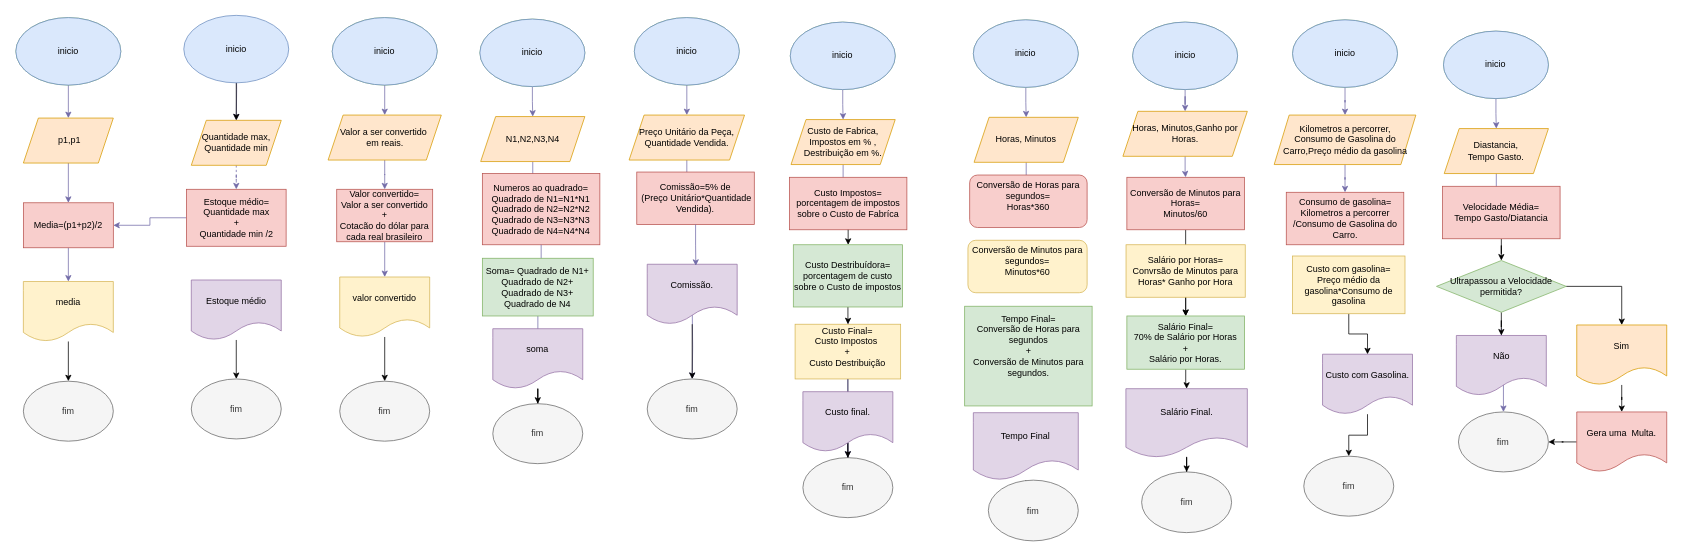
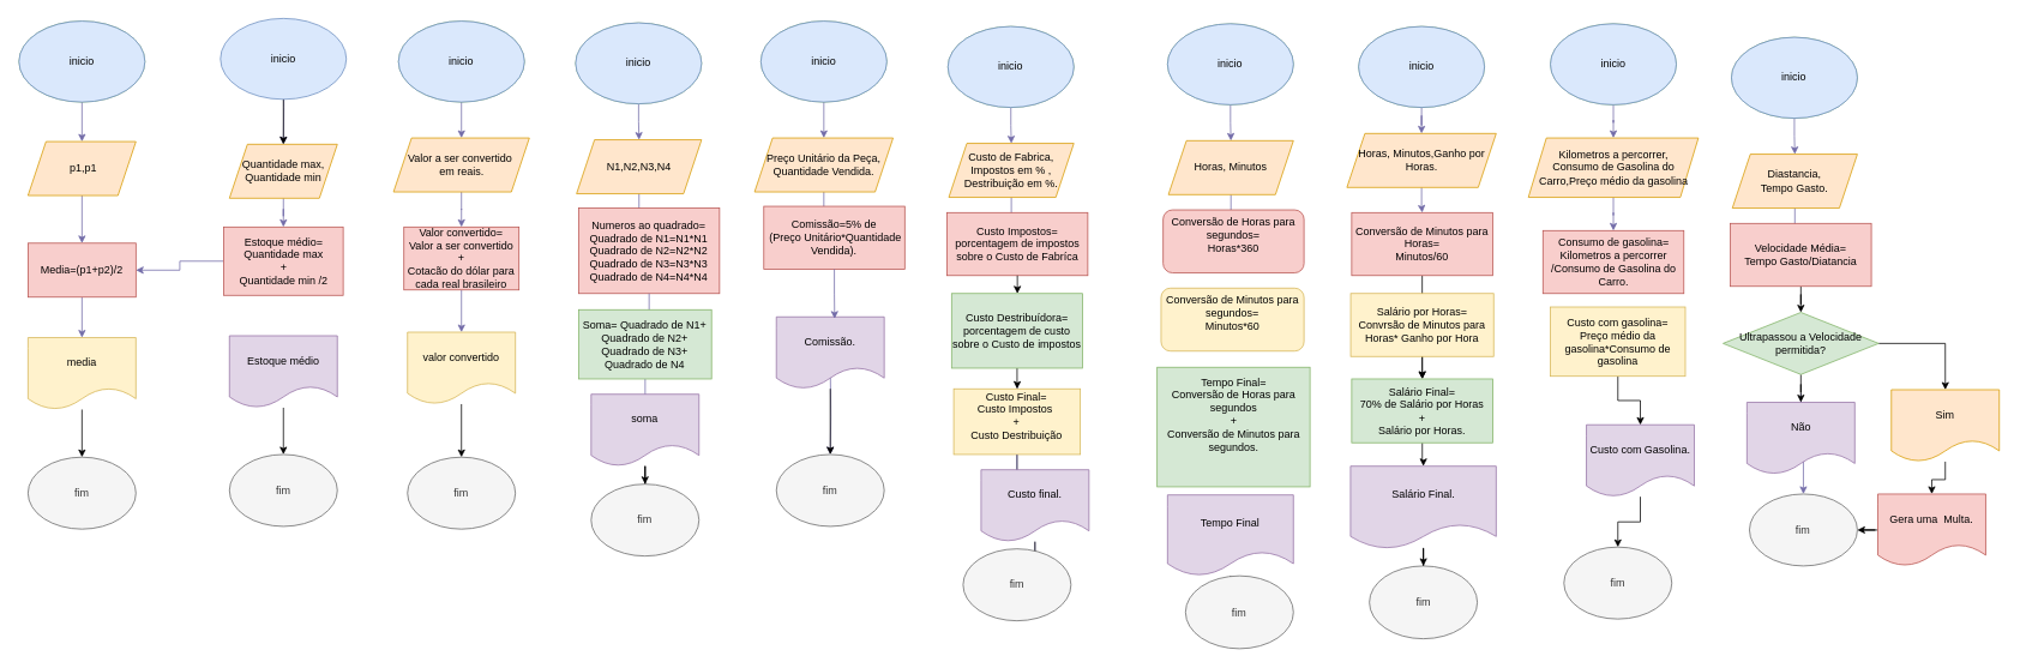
- <mxCell id="12" value="" style="edgeStyle=orthogonalEdgeStyle;rounded=0;orthogonalLoop=1;jettySize=auto;html=1;strokeColor=#736CA8;fontColor=#1A1A1A;dashed=1;" edge="1" parent="1" source="13" target="15"><mxGeometry relative="1" as="geometry" /></mxCell>
+ <mxCell id="12" value="" style="edgeStyle=orthogonalEdgeStyle;rounded=0;orthogonalLoop=1;jettySize=auto;html=1;strokeColor=#736CA8;fontColor=#1A1A1A;" edge="1" parent="1" source="13" target="15"><mxGeometry relative="1" as="geometry" /></mxCell>
- <mxCell id="114" value="Custo final." style="shape=document;whiteSpace=wrap;html=1;boundedLbl=1;fillColor=#e1d5e7;strokeColor=#9673a6;labelBackgroundColor=none;" vertex="1" parent="1"><mxGeometry x="1069.84" y="522" width="120" height="80" as="geometry" /></mxCell>
+ <mxCell id="114" value="Custo final." style="shape=document;whiteSpace=wrap;html=1;boundedLbl=1;fillColor=#e1d5e7;strokeColor=#9673a6;labelBackgroundColor=none;" vertex="1" parent="1"><mxGeometry x="1089.84" y="522" width="120" height="80" as="geometry" /></mxCell>
- <mxCell id="107" value="Gera uma&amp;nbsp; Multa." style="shape=document;whiteSpace=wrap;html=1;boundedLbl=1;fillColor=#f8cecc;strokeColor=#b85450;" vertex="1" parent="1"><mxGeometry x="2102.12" y="549" width="120" height="80" as="geometry" /></mxCell>
+ <mxCell id="107" value="Gera uma&amp;nbsp; Multa." style="shape=document;whiteSpace=wrap;html=1;boundedLbl=1;fillColor=#f8cecc;strokeColor=#b85450;" vertex="1" parent="1"><mxGeometry x="2087.12" y="549" width="120" height="80" as="geometry" /></mxCell>
